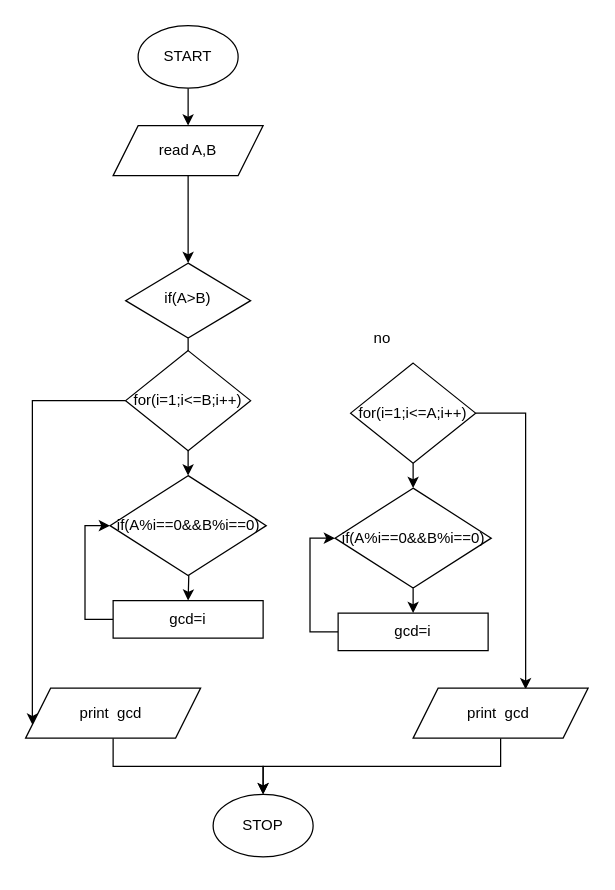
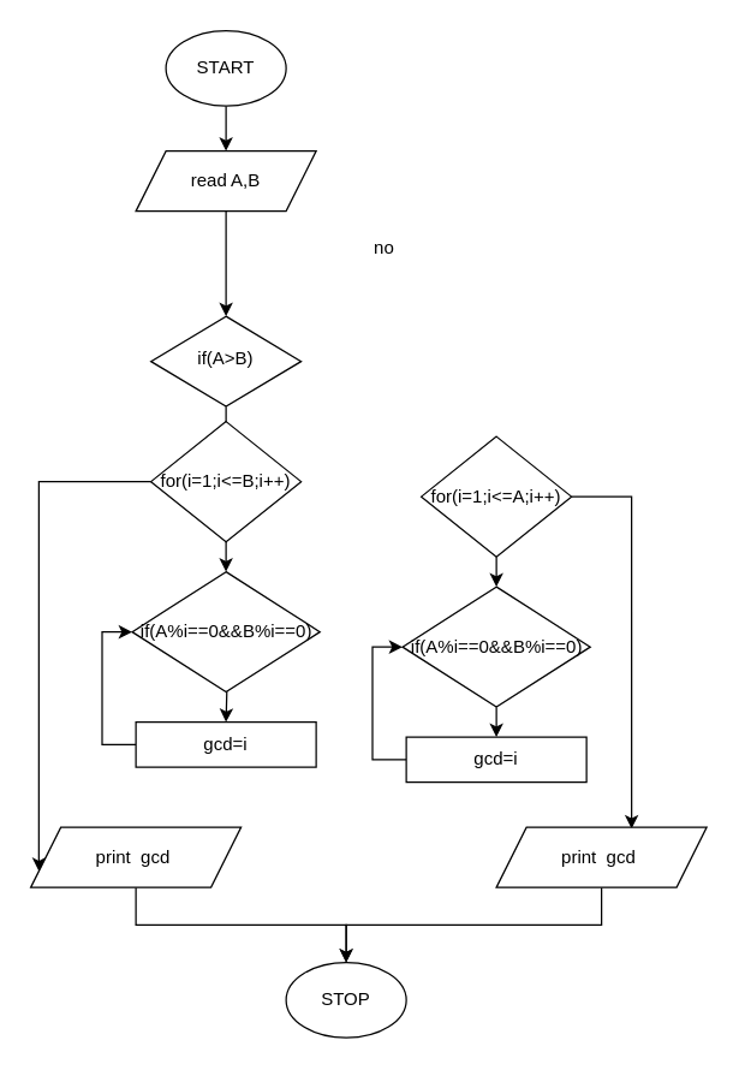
- <mxCell id="10" value="no" style="text;html=1;align=center;verticalAlign=middle;resizable=0;points=[];autosize=1;" vertex="1" parent="1"><mxGeometry x="290" y="260" width="30" height="20" as="geometry" /></mxCell>
+ <mxCell id="10" value="no" style="text;html=1;align=center;verticalAlign=middle;resizable=0;points=[];autosize=1;" vertex="1" parent="1"><mxGeometry x="240" y="155" width="30" height="20" as="geometry" /></mxCell>
- <mxCell id="7" value="STOP" style="ellipse;whiteSpace=wrap;html=1;" vertex="1" parent="1"><mxGeometry x="170" y="635" width="80" height="50" as="geometry" /></mxCell>
+ <mxCell id="7" value="STOP" style="ellipse;whiteSpace=wrap;html=1;" vertex="1" parent="1"><mxGeometry x="190" y="640" width="80" height="50" as="geometry" /></mxCell>
